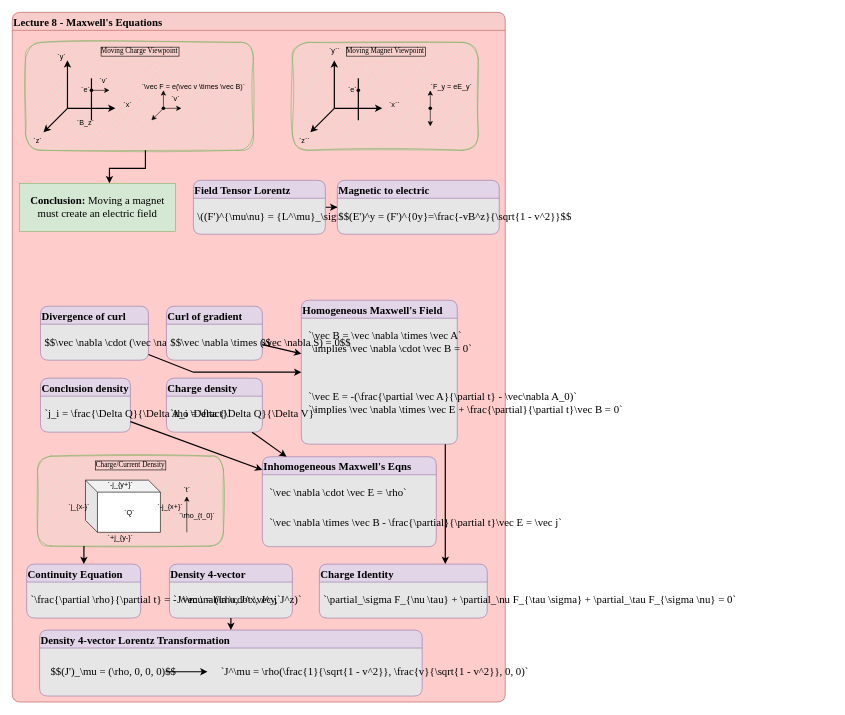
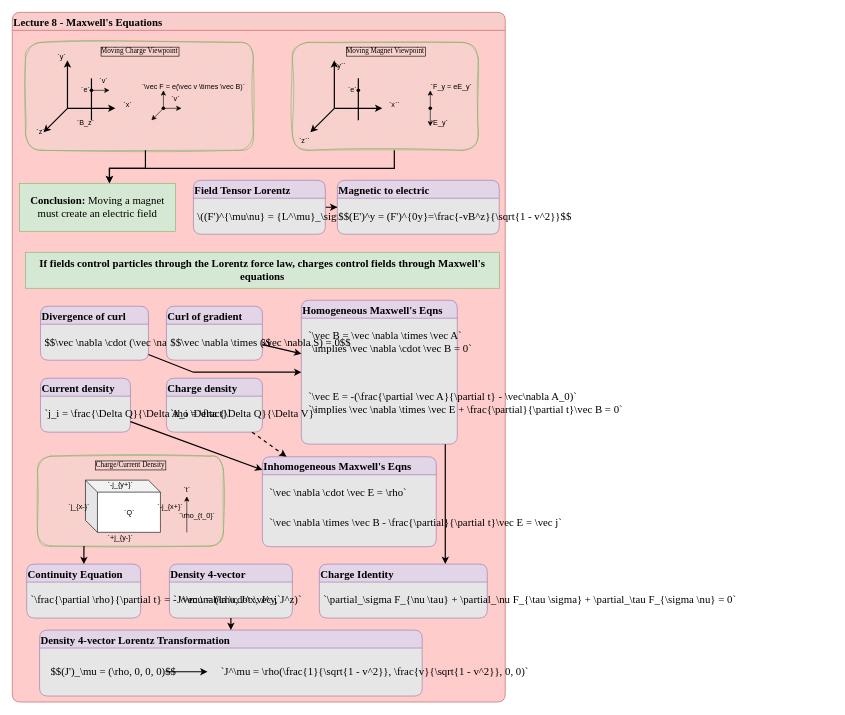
- <mxCell id="35" value="`y``" style="text;html=1;align=center;verticalAlign=middle;resizable=0;points=[];autosize=1;strokeColor=none;fillColor=none;container=0;" vertex="1" parent="26"><mxGeometry x="50" width="40" height="30" as="geometry" /></mxCell>
+ <mxCell id="35" value="`y``" style="text;html=1;align=center;verticalAlign=middle;resizable=0;points=[];autosize=1;strokeColor=none;fillColor=none;container=0;" vertex="1" parent="26"><mxGeometry x="60" y="25" width="40" height="30" as="geometry" /></mxCell>
+ <mxCell id="39" value="`E_y`" style="text;html=1;align=center;verticalAlign=middle;resizable=0;points=[];autosize=1;strokeColor=none;fillColor=none;container=0;" vertex="1" parent="26"><mxGeometry x="220" y="120" width="50" height="30" as="geometry" /></mxCell>
- <mxCell id="52" value="`z`" style="text;html=1;align=center;verticalAlign=middle;resizable=0;points=[];autosize=1;strokeColor=none;fillColor=none;container=0;" vertex="1" parent="48"><mxGeometry y="150" width="40" height="30" as="geometry" /></mxCell>
+ <mxCell id="52" value="`z`" style="text;html=1;align=center;verticalAlign=middle;resizable=0;points=[];autosize=1;strokeColor=none;fillColor=none;container=0;" vertex="1" parent="48"><mxGeometry x="5" y="135" width="40" height="30" as="geometry" /></mxCell>
+ <mxCell id="69" style="edgeStyle=orthogonalEdgeStyle;rounded=0;orthogonalLoop=1;jettySize=auto;html=1;strokeWidth=2;" edge="1" parent="1" source="26" target="68"><mxGeometry relative="1" as="geometry"><mxPoint x="502" y="290" as="targetPoint" /><Array as="points"><mxPoint x="657" y="280" /><mxPoint x="182" y="280" /></Array></mxGeometry></mxCell>
+ <mxCell id="76" value="&lt;p&gt;&lt;font face=&quot;Comic Sans MS&quot;&gt;&lt;span style=&quot;font-size: 18px;&quot;&gt;&lt;b&gt;If fields control particles through the Lorentz force law, charges control fields through Maxwell's equations&lt;/b&gt;&lt;/span&gt;&lt;/font&gt;&lt;/p&gt;" style="text;strokeColor=#82b366;align=center;fillColor=#d5e8d4;html=1;verticalAlign=middle;whiteSpace=wrap;rounded=0;fontFamily=Helvetica;fontSize=11;fontColor=default;" vertex="1" parent="1"><mxGeometry x="42" y="420" width="790" height="60" as="geometry" /></mxCell>
- <mxCell id="8" value="Homogeneous Maxwell's Field" style="swimlane;fontFamily=Comic Sans MS;fontSize=18;align=left;fillColor=#e1d5e7;strokeColor=#9673a6;fillStyle=auto;rounded=1;startSize=30;swimlaneFillColor=#E6E6E6;collapsible=0;enumerate=0;comic=0;moveCells=0;fixedWidth=1;resizable=1;movableLabel=0;backgroundOutline=0;container=1;autosize=0;" vertex="1" parent="2"><mxGeometry x="482" y="480" width="260" height="240" as="geometry"><mxRectangle x="40" y="150" width="250" height="40" as="alternateBounds" /></mxGeometry></mxCell>
+ <mxCell id="8" value="Homogeneous Maxwell's Eqns" style="swimlane;fontFamily=Comic Sans MS;fontSize=18;align=left;fillColor=#e1d5e7;strokeColor=#9673a6;fillStyle=auto;rounded=1;startSize=30;swimlaneFillColor=#E6E6E6;collapsible=0;enumerate=0;comic=0;moveCells=0;fixedWidth=1;resizable=1;movableLabel=0;backgroundOutline=0;container=1;autosize=0;" vertex="1" parent="2"><mxGeometry x="482" y="480" width="260" height="240" as="geometry"><mxRectangle x="40" y="150" width="250" height="40" as="alternateBounds" /></mxGeometry></mxCell>
- <mxCell id="18" value="Conclusion density" style="swimlane;fontFamily=Comic Sans MS;fontSize=18;align=left;fillColor=#e1d5e7;strokeColor=#9673a6;fillStyle=auto;rounded=1;startSize=30;swimlaneFillColor=#E6E6E6;collapsible=0;enumerate=0;comic=0;moveCells=0;fixedWidth=1;resizable=1;movableLabel=0;backgroundOutline=0;container=1;autosize=0;" vertex="1" parent="2"><mxGeometry x="47" y="610" width="150" height="90" as="geometry"><mxRectangle x="40" y="150" width="250" height="40" as="alternateBounds" /></mxGeometry></mxCell>
+ <mxCell id="18" value="Current density" style="swimlane;fontFamily=Comic Sans MS;fontSize=18;align=left;fillColor=#e1d5e7;strokeColor=#9673a6;fillStyle=auto;rounded=1;startSize=30;swimlaneFillColor=#E6E6E6;collapsible=0;enumerate=0;comic=0;moveCells=0;fixedWidth=1;resizable=1;movableLabel=0;backgroundOutline=0;container=1;autosize=0;" vertex="1" parent="2"><mxGeometry x="47" y="610" width="150" height="90" as="geometry"><mxRectangle x="40" y="150" width="250" height="40" as="alternateBounds" /></mxGeometry></mxCell>
- <mxCell id="22" value="" style="endArrow=classic;html=1;rounded=0;fontFamily=Comic Sans MS;fontSize=18;fontColor=default;autosize=1;resizable=0;strokeWidth=2;" edge="1" parent="2" source="16" target="3"><mxGeometry width="50" height="50" relative="1" as="geometry"><mxPoint x="192" y="781" as="sourcePoint" /><mxPoint x="522" y="808" as="targetPoint" /></mxGeometry></mxCell>
+ <mxCell id="22" value="" style="endArrow=classic;html=1;rounded=0;fontFamily=Comic Sans MS;fontSize=18;fontColor=default;autosize=1;resizable=0;strokeWidth=2;dashed=1;" edge="1" parent="2" source="16" target="3"><mxGeometry width="50" height="50" relative="1" as="geometry"><mxPoint x="192" y="781" as="sourcePoint" /><mxPoint x="522" y="808" as="targetPoint" /></mxGeometry></mxCell>
